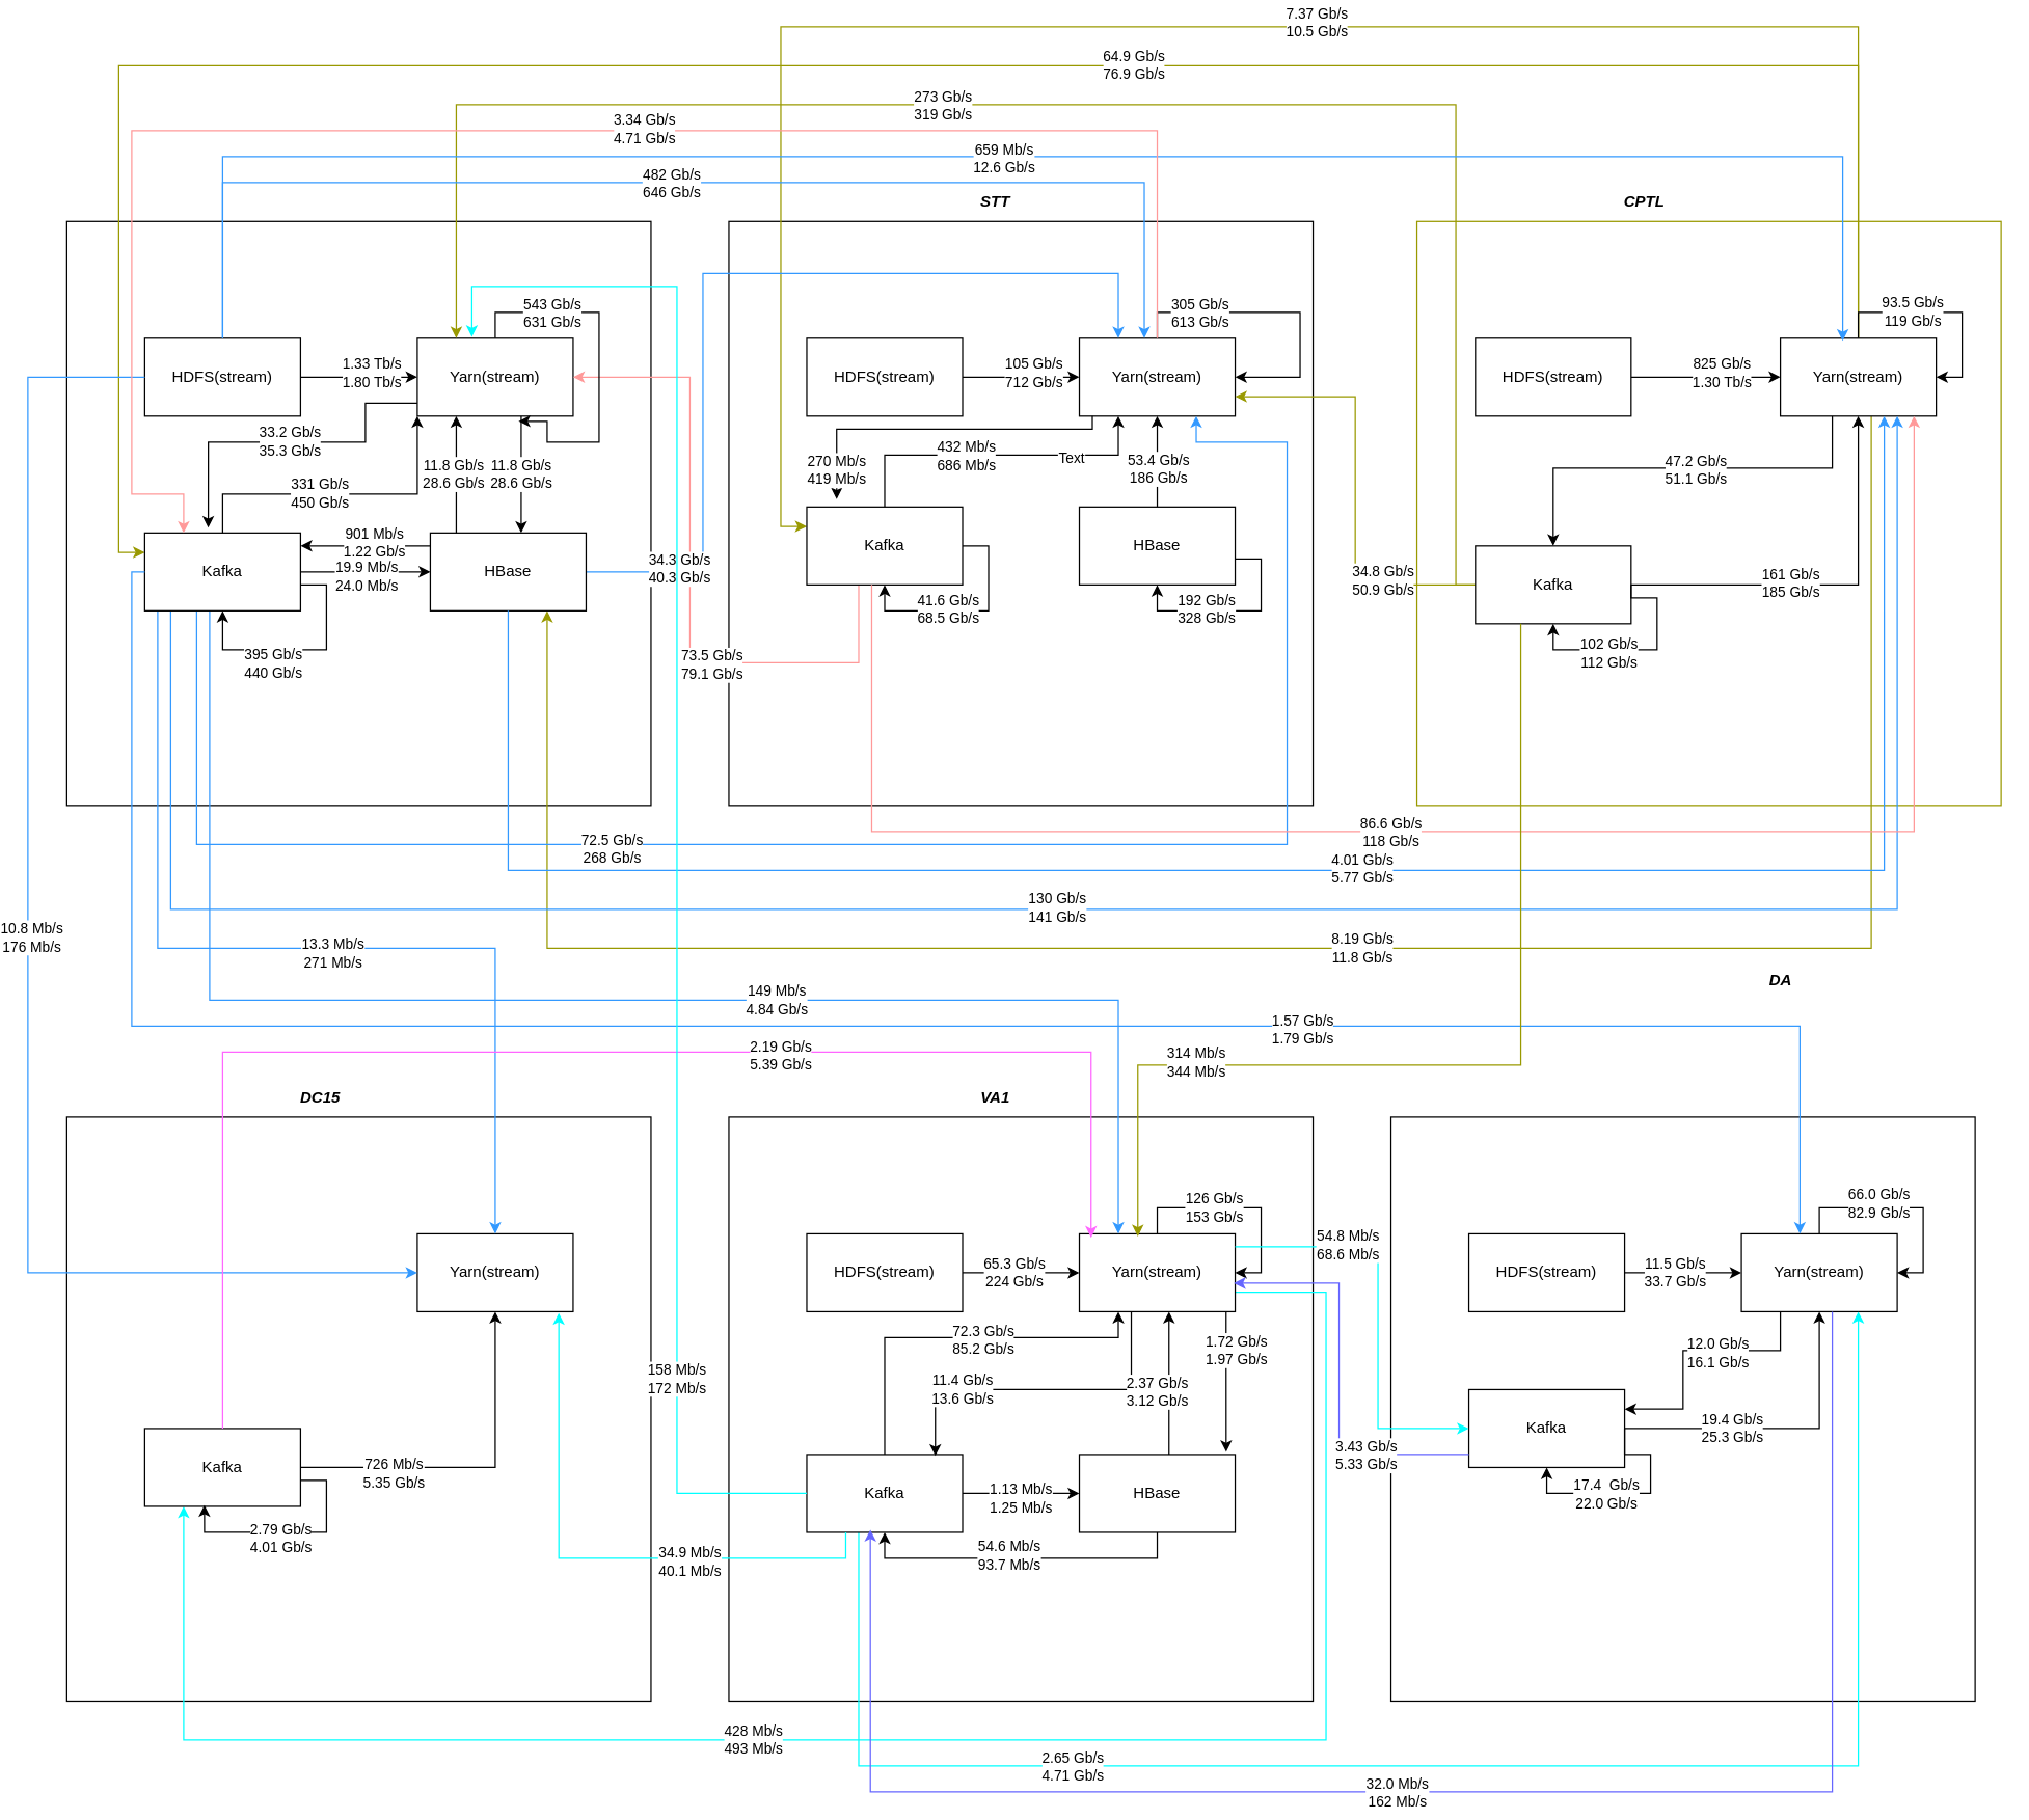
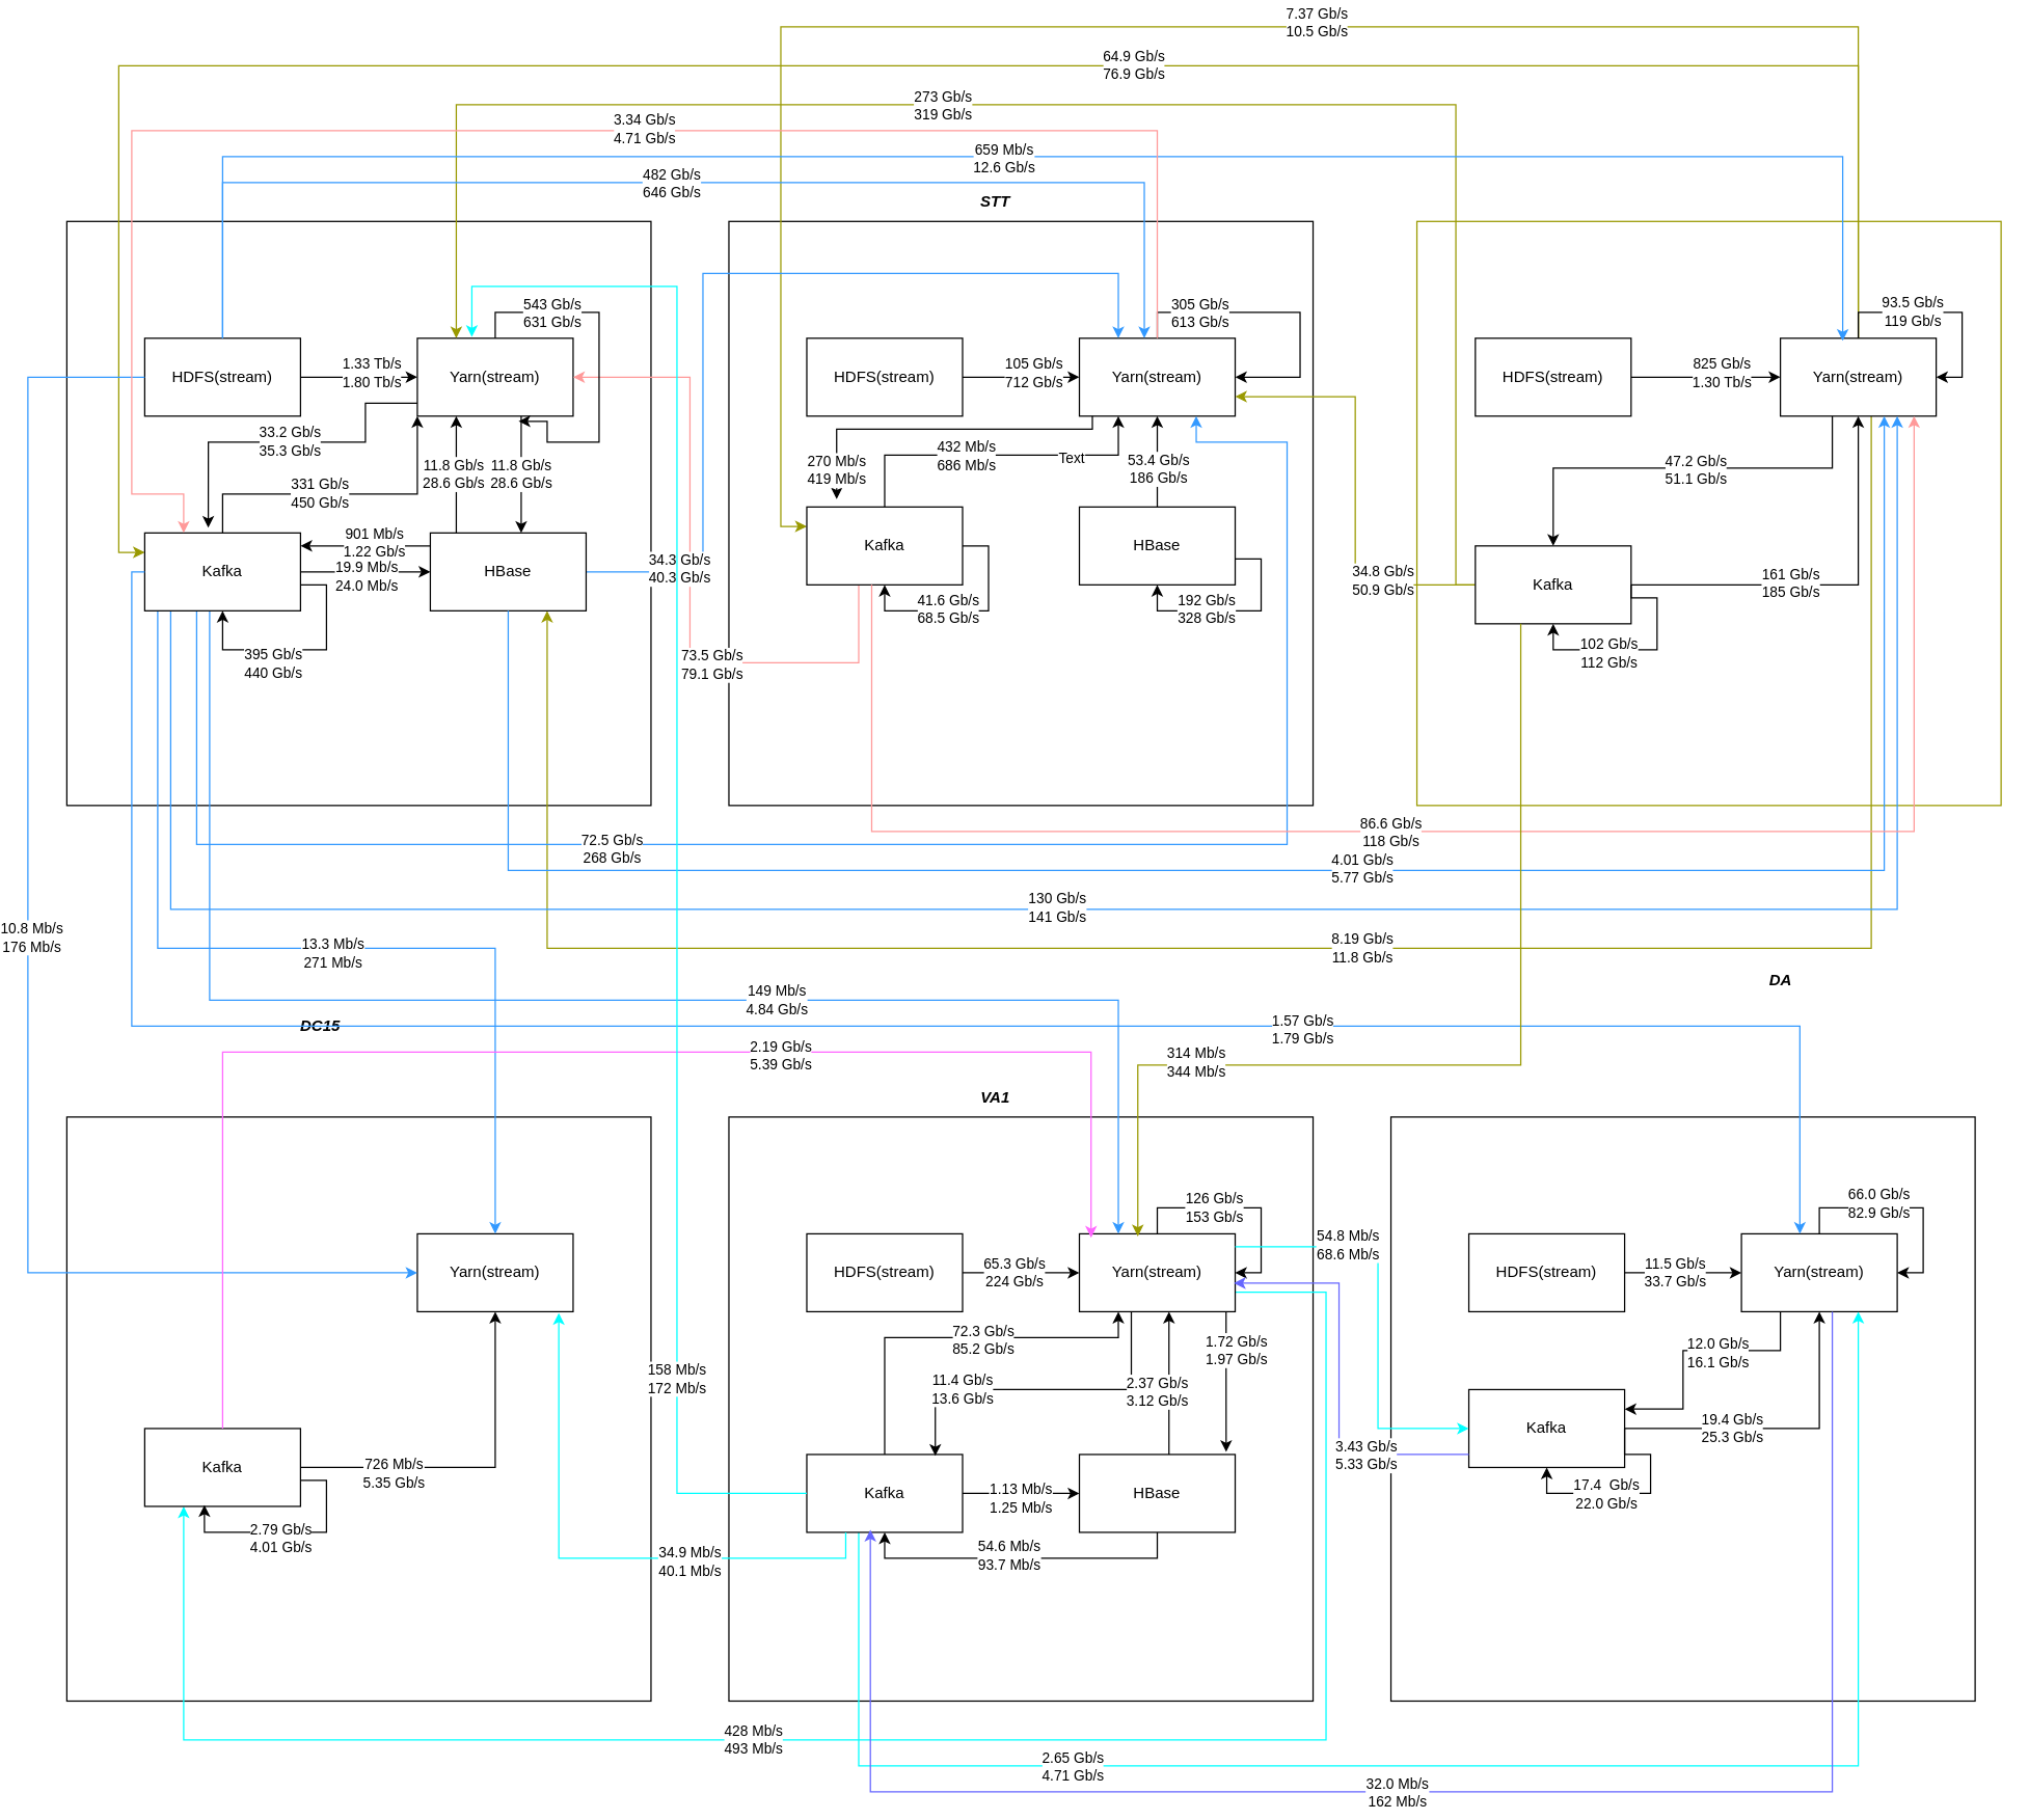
- <mxCell id="15" value="&lt;i&gt;&lt;b&gt;CPTL&lt;/b&gt;&lt;/i&gt;" style="text;html=1;align=center;verticalAlign=middle;resizable=0;points=[];autosize=1;strokeColor=none;fillColor=none;" vertex="1" parent="1"><mxGeometry x="1240" y="140" width="50" height="30" as="geometry" /></mxCell>
- <mxCell id="38" value="&lt;b&gt;&lt;i&gt;DC15&lt;/i&gt;&lt;/b&gt;" style="text;html=1;align=center;verticalAlign=middle;resizable=0;points=[];autosize=1;strokeColor=none;fillColor=none;" vertex="1" parent="1"><mxGeometry x="220" y="830" width="50" height="30" as="geometry" /></mxCell>
+ <mxCell id="38" value="&lt;b&gt;&lt;i&gt;DC15&lt;/i&gt;&lt;/b&gt;" style="text;html=1;align=center;verticalAlign=middle;resizable=0;points=[];autosize=1;strokeColor=none;fillColor=none;" vertex="1" parent="1"><mxGeometry x="220" y="775" width="50" height="30" as="geometry" /></mxCell>
